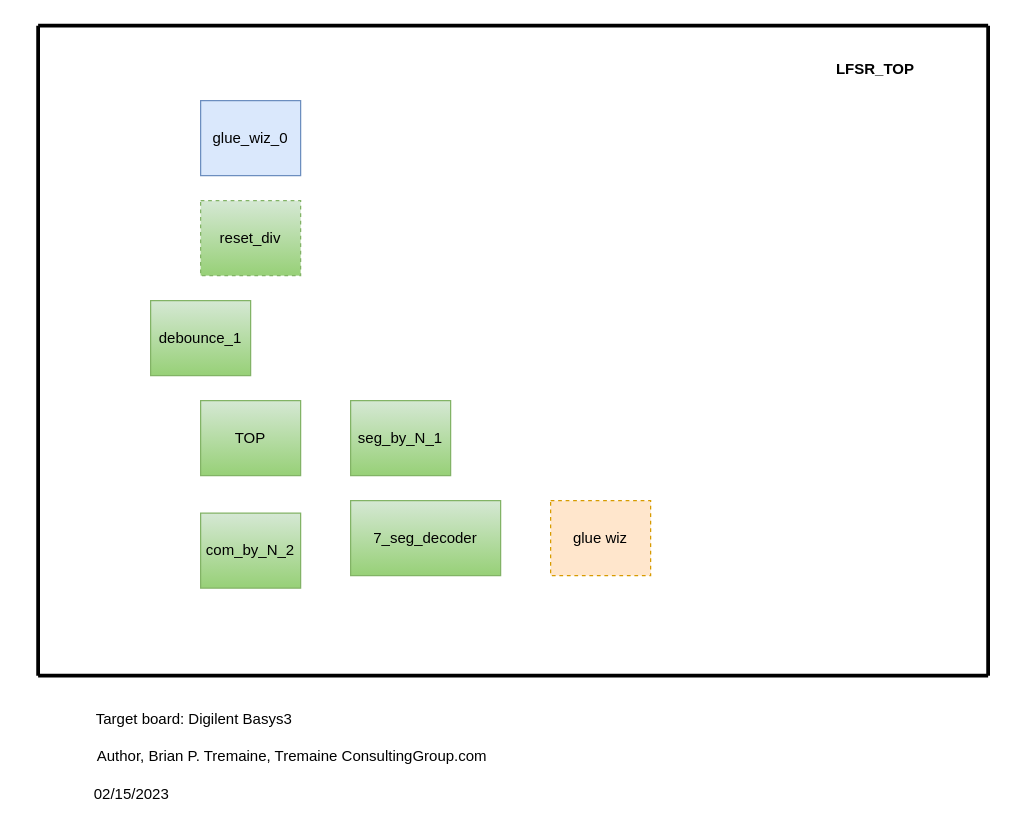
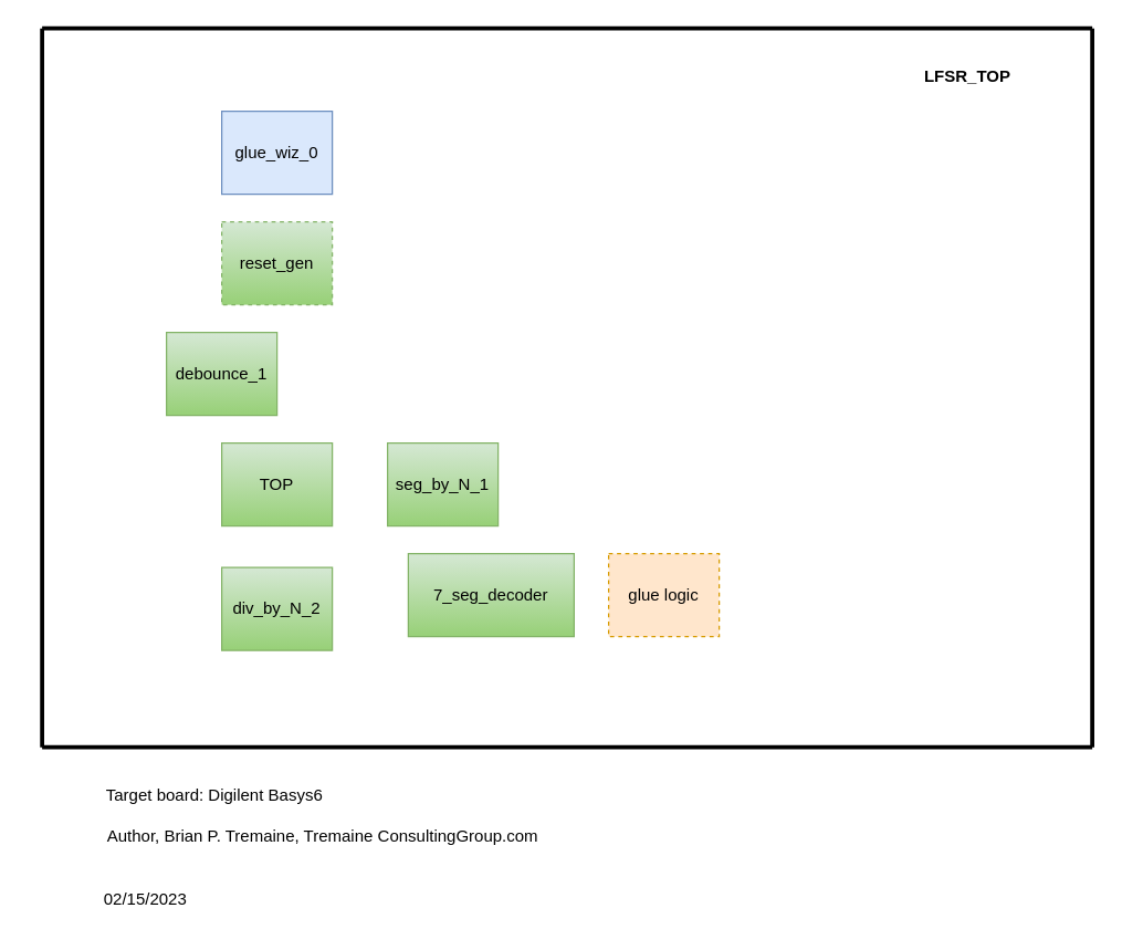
- <mxCell id="12" value="reset_div" style="rounded=0;whiteSpace=wrap;html=1;dashed=1;fillColor=#d5e8d4;strokeColor=#82b366;gradientColor=#97d077;" parent="1" vertex="1"><mxGeometry x="160" y="160" width="80" height="60" as="geometry" /></mxCell>
+ <mxCell id="12" value="reset_gen" style="rounded=0;whiteSpace=wrap;html=1;dashed=1;fillColor=#d5e8d4;strokeColor=#82b366;gradientColor=#97d077;" parent="1" vertex="1"><mxGeometry x="160" y="160" width="80" height="60" as="geometry" /></mxCell>
- <mxCell id="4" value="7_seg_decoder" style="rounded=0;whiteSpace=wrap;html=1;fillColor=#d5e8d4;strokeColor=#82b366;gradientColor=#97d077;" parent="1" vertex="1"><mxGeometry x="280" y="400" width="120" height="60" as="geometry" /></mxCell>
+ <mxCell id="4" value="7_seg_decoder" style="rounded=0;whiteSpace=wrap;html=1;fillColor=#d5e8d4;strokeColor=#82b366;gradientColor=#97d077;" parent="1" vertex="1"><mxGeometry x="295" y="400" width="120" height="60" as="geometry" /></mxCell>
- <mxCell id="11" value="glue wiz" style="rounded=0;whiteSpace=wrap;html=1;dashed=1;fillColor=#ffe6cc;strokeColor=#d79b00;" parent="1" vertex="1"><mxGeometry x="440" y="400" width="80" height="60" as="geometry" /></mxCell>
+ <mxCell id="11" value="glue logic" style="rounded=0;whiteSpace=wrap;html=1;dashed=1;fillColor=#ffe6cc;strokeColor=#d79b00;" parent="1" vertex="1"><mxGeometry x="440" y="400" width="80" height="60" as="geometry" /></mxCell>
- <mxCell id="17" value="com_by_N_2" style="rounded=0;whiteSpace=wrap;html=1;fillColor=#d5e8d4;strokeColor=#82b366;gradientColor=#97d077;" parent="1" vertex="1"><mxGeometry x="160" y="410" width="80" height="60" as="geometry" /></mxCell>
+ <mxCell id="17" value="div_by_N_2" style="rounded=0;whiteSpace=wrap;html=1;fillColor=#d5e8d4;strokeColor=#82b366;gradientColor=#97d077;" parent="1" vertex="1"><mxGeometry x="160" y="410" width="80" height="60" as="geometry" /></mxCell>
- <mxCell id="10" value="Target board: Digilent Basys3" style="text;html=1;strokeColor=none;fillColor=none;align=center;verticalAlign=middle;whiteSpace=wrap;rounded=0;" parent="1" vertex="1"><mxGeometry x="70" y="560" width="170" height="30" as="geometry" /></mxCell>
+ <mxCell id="10" value="Target board: Digilent Basys6" style="text;html=1;strokeColor=none;fillColor=none;align=center;verticalAlign=middle;whiteSpace=wrap;rounded=0;" parent="1" vertex="1"><mxGeometry x="70" y="560" width="170" height="30" as="geometry" /></mxCell>
- <mxCell id="18" value="02/15/2023" style="text;html=1;strokeColor=none;fillColor=none;align=center;verticalAlign=middle;whiteSpace=wrap;rounded=0;" parent="1" vertex="1"><mxGeometry x="20" y="620" width="170" height="30" as="geometry" /></mxCell>
+ <mxCell id="18" value="02/15/2023" style="text;html=1;strokeColor=none;fillColor=none;align=center;verticalAlign=middle;whiteSpace=wrap;rounded=0;" parent="1" vertex="1"><mxGeometry x="20" y="635" width="170" height="30" as="geometry" /></mxCell>
